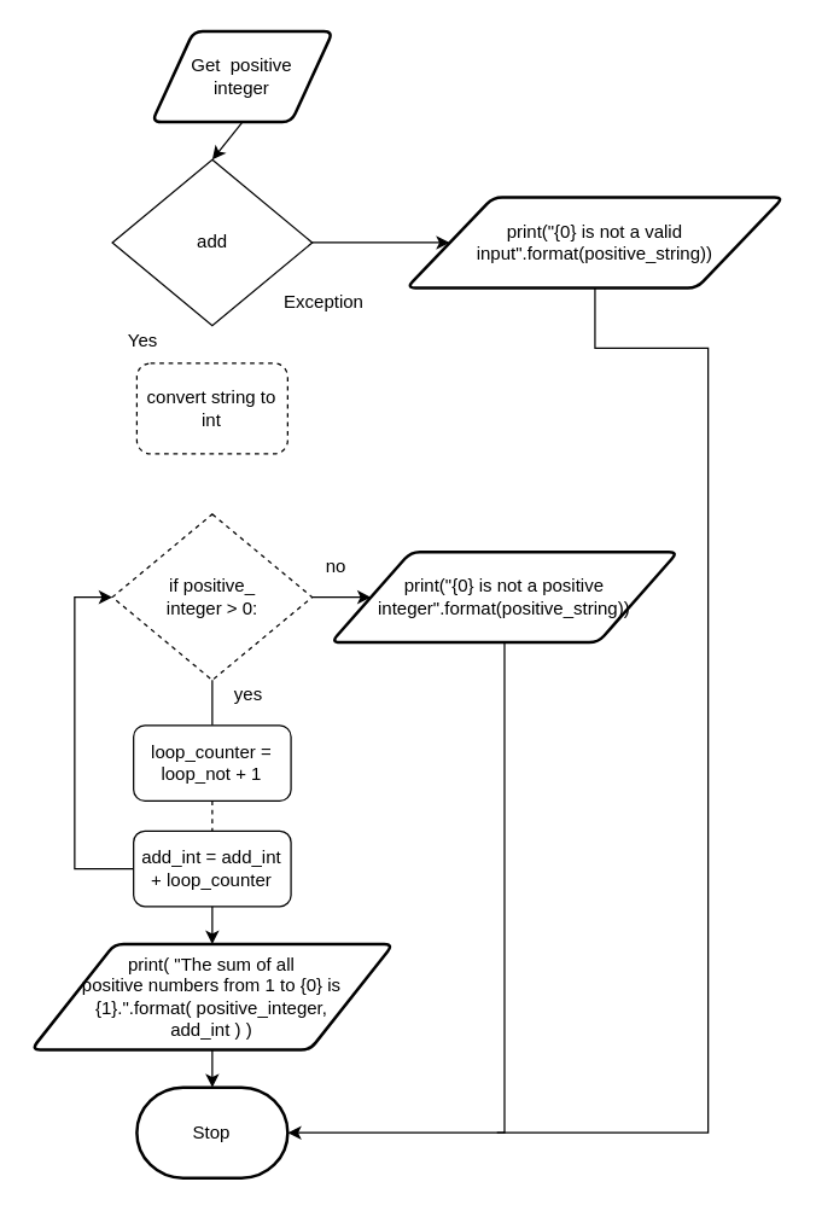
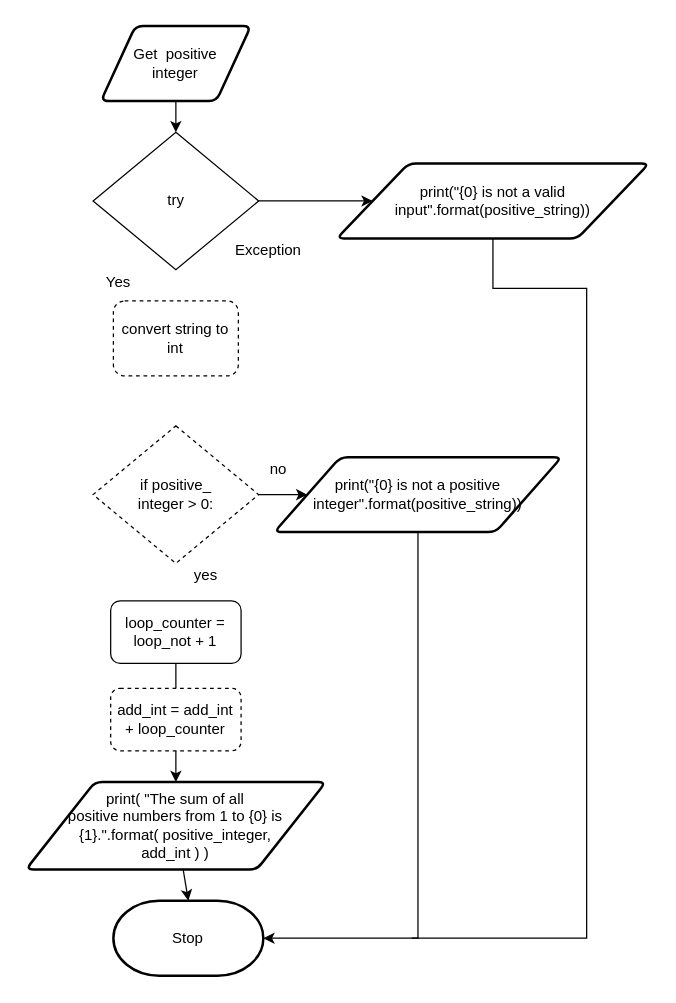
- <mxCell id="3" value="Get&amp;nbsp; positive&lt;br&gt;integer" style="shape=parallelogram;html=1;strokeWidth=2;perimeter=parallelogramPerimeter;whiteSpace=wrap;rounded=1;arcSize=12;size=0.23;" parent="1" vertex="1"><mxGeometry x="100.25" y="20" width="120" height="60" as="geometry" /></mxCell>
+ <mxCell id="3" value="Get&amp;nbsp; positive&lt;br&gt;integer" style="shape=parallelogram;html=1;strokeWidth=2;perimeter=parallelogramPerimeter;whiteSpace=wrap;rounded=1;arcSize=12;size=0.23;" parent="1" vertex="1"><mxGeometry x="80.25" y="20" width="120" height="60" as="geometry" /></mxCell>
- <mxCell id="5" value="add" style="rhombus;whiteSpace=wrap;html=1;" parent="1" vertex="1"><mxGeometry x="74" y="105" width="132.5" height="110" as="geometry" /></mxCell>
+ <mxCell id="5" value="try" style="rhombus;whiteSpace=wrap;html=1;" parent="1" vertex="1"><mxGeometry x="74" y="105" width="132.5" height="110" as="geometry" /></mxCell>
- <mxCell id="16" value="" style="endArrow=none;html=1;entryX=0.5;entryY=1;entryDx=0;entryDy=0;exitX=0.5;exitY=0;exitDx=0;exitDy=0;" edge="1" parent="1" source="17" target="12"><mxGeometry width="50" height="50" relative="1" as="geometry"><mxPoint x="140" y="470" as="sourcePoint" /><mxPoint x="219" y="400" as="targetPoint" /></mxGeometry></mxCell>
- <mxCell id="20" style="edgeStyle=none;html=1;entryX=0;entryY=0.5;entryDx=0;entryDy=0;rounded=0;" edge="1" parent="1" source="22" target="12"><mxGeometry relative="1" as="geometry"><mxPoint x="59" y="390" as="targetPoint" /><Array as="points"><mxPoint x="49" y="575" /><mxPoint x="49" y="395" /></Array></mxGeometry></mxCell>
- <mxCell id="19" value="" style="endArrow=none;html=1;exitX=0.5;exitY=1;exitDx=0;exitDy=0;entryX=0.5;entryY=0;entryDx=0;entryDy=0;dashed=1;" edge="1" parent="1" source="17" target="22"><mxGeometry width="50" height="50" relative="1" as="geometry"><mxPoint x="169" y="550" as="sourcePoint" /><mxPoint x="140" y="560" as="targetPoint" /></mxGeometry></mxCell>
+ <mxCell id="19" value="" style="endArrow=none;html=1;exitX=0.5;exitY=1;exitDx=0;exitDy=0;entryX=0.5;entryY=0;entryDx=0;entryDy=0;" edge="1" parent="1" source="17" target="22"><mxGeometry width="50" height="50" relative="1" as="geometry"><mxPoint x="169" y="550" as="sourcePoint" /><mxPoint x="140" y="560" as="targetPoint" /></mxGeometry></mxCell>
- <mxCell id="22" value="add_int = add_int + loop_counter" style="rounded=1;whiteSpace=wrap;html=1;" vertex="1" parent="1"><mxGeometry x="88.07" y="550" width="104.37" height="50" as="geometry" /></mxCell>
+ <mxCell id="22" value="add_int = add_int + loop_counter" style="rounded=1;whiteSpace=wrap;html=1;dashed=1;" vertex="1" parent="1"><mxGeometry x="88.07" y="550" width="104.37" height="50" as="geometry" /></mxCell>
- <mxCell id="7" value="Stop" style="strokeWidth=2;html=1;shape=mxgraph.flowchart.terminator;whiteSpace=wrap;" parent="1" vertex="1"><mxGeometry x="90.25" y="720" width="100" height="60" as="geometry" /></mxCell>
+ <mxCell id="7" value="Stop" style="strokeWidth=2;html=1;shape=mxgraph.flowchart.terminator;whiteSpace=wrap;" parent="1" vertex="1"><mxGeometry x="90.25" y="720" width="120" height="60" as="geometry" /></mxCell>
